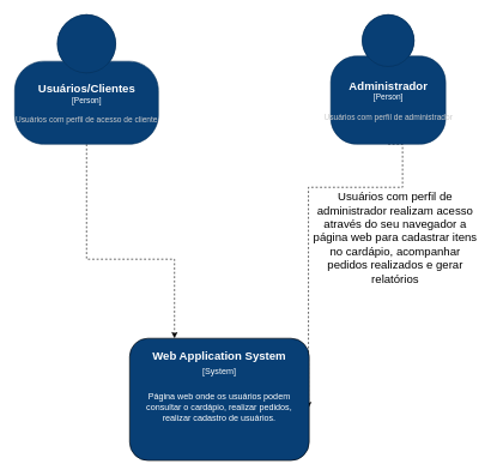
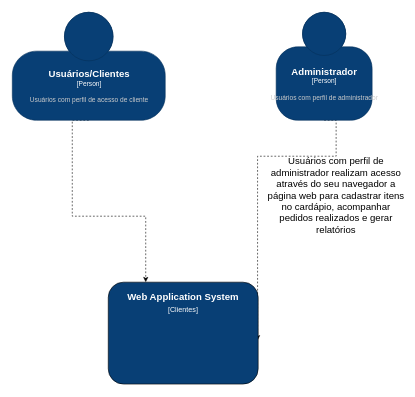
- <mxCell id="3" value="&lt;font style=&quot;font-size: 16px&quot;&gt;&lt;b&gt;Usuários/Clientes&lt;/b&gt;&lt;/font&gt;&lt;div&gt;[Person]&lt;/div&gt;&lt;br&gt;&lt;div&gt;&lt;font style=&quot;font-size: 11px&quot;&gt;&lt;font color=&quot;#cccccc&quot;&gt;Usuários com perfil de acesso de cliente&lt;/font&gt;&lt;/div&gt;" style="html=1;fontSize=11;dashed=0;whitespace=wrap;fillColor=#083F75;strokeColor=#06315C;fontColor=#ffffff;shape=mxgraph.c4.person2;align=center;metaEdit=1;points=[[0.5,0,0],[1,0.5,0],[1,0.75,0],[0.75,1,0],[0.5,1,0],[0.25,1,0],[0,0.75,0],[0,0.5,0]];resizable=0;" parent="1" vertex="1"><mxGeometry x="20" y="20" width="200" height="180" as="geometry" /></mxCell>
+ <mxCell id="3" value="&lt;font style=&quot;font-size: 16px&quot;&gt;&lt;b&gt;Usuários/Clientes&lt;/b&gt;&lt;/font&gt;&lt;div&gt;[Person]&lt;/div&gt;&lt;br&gt;&lt;div&gt;&lt;font style=&quot;font-size: 11px&quot;&gt;&lt;font color=&quot;#cccccc&quot;&gt;Usuários com perfil de acesso de cliente&lt;/font&gt;&lt;/div&gt;" style="html=1;fontSize=11;dashed=0;whitespace=wrap;fillColor=#083F75;strokeColor=#06315C;fontColor=#ffffff;shape=mxgraph.c4.person2;align=center;metaEdit=1;points=[[0.5,0,0],[1,0.5,0],[1,0.75,0],[0.75,1,0],[0.5,1,0],[0.25,1,0],[0,0.75,0],[0,0.5,0]];resizable=0;" parent="1" vertex="1"><mxGeometry x="20" y="20" width="255" height="180" as="geometry" /></mxCell>
- <mxCell id="10" value="&lt;font color=&quot;#000000&quot;&gt;Usuários com perfil de administrador realizam acesso através do seu navegador a página&amp;nbsp;web para cadastrar itens no cardápio, acompanhar pedidos realizados e gerar relatórios&lt;/font&gt;" style="text;html=1;strokeColor=none;fillColor=none;align=center;verticalAlign=middle;whiteSpace=wrap;rounded=0;strokeWidth=1;fontSize=16;fontColor=#FFFFFF;" vertex="1" parent="1"><mxGeometry x="430" y="270" width="240" height="120" as="geometry" /></mxCell>
+ <mxCell id="10" value="&lt;font color=&quot;#000000&quot;&gt;Usuários com perfil de administrador realizam acesso através do seu navegador a página&amp;nbsp;web para cadastrar itens no cardápio, acompanhar pedidos realizados e gerar relatórios&lt;/font&gt;" style="text;html=1;strokeColor=none;fillColor=none;align=center;verticalAlign=middle;whiteSpace=wrap;rounded=0;strokeWidth=1;fontSize=16;fontColor=#FFFFFF;" vertex="1" parent="1"><mxGeometry x="440" y="265" width="240" height="120" as="geometry" /></mxCell>
- <mxCell id="8" value="&lt;font color=&quot;#ffffff&quot;&gt;[System]&lt;/font&gt;" style="text;html=1;strokeColor=none;fillColor=none;align=center;verticalAlign=middle;whiteSpace=wrap;rounded=0;" vertex="1" parent="1"><mxGeometry x="200" y="500" width="210" height="31" as="geometry" /></mxCell>
+ <mxCell id="8" value="&lt;font color=&quot;#ffffff&quot;&gt;[Clientes]&lt;/font&gt;" style="text;html=1;strokeColor=none;fillColor=none;align=center;verticalAlign=middle;whiteSpace=wrap;rounded=0;" vertex="1" parent="1"><mxGeometry x="200" y="500" width="210" height="31" as="geometry" /></mxCell>
- <mxCell id="9" value="&lt;font color=&quot;#ffffff&quot;&gt;Página&amp;nbsp;web onde os usuários podem consultar o cardápio, realizar pedidos, realizar cadastro de usuários.&lt;/font&gt;" style="text;html=1;strokeColor=none;fillColor=none;align=center;verticalAlign=middle;whiteSpace=wrap;rounded=0;" vertex="1" parent="1"><mxGeometry x="200" y="550" width="210" height="31" as="geometry" /></mxCell>
